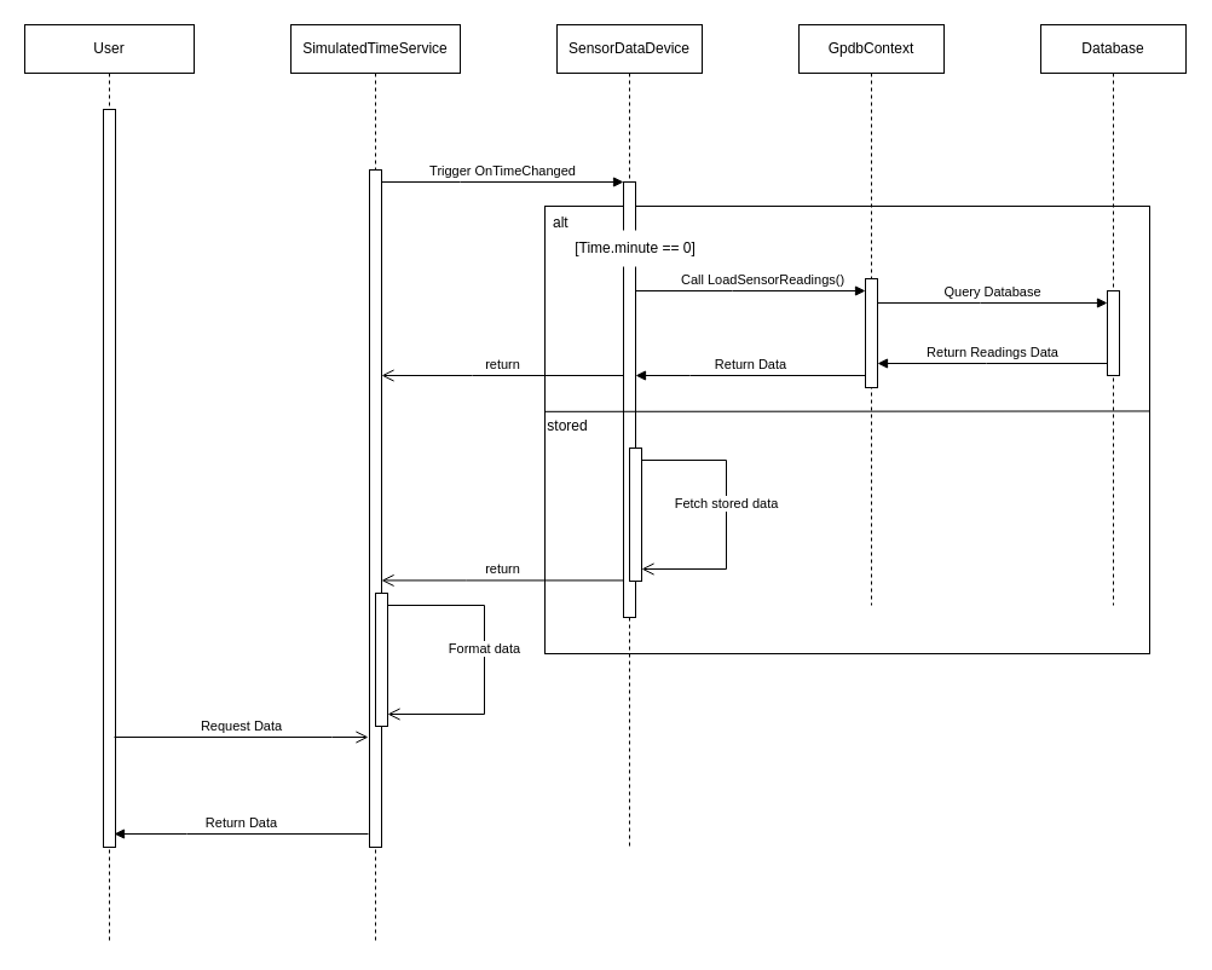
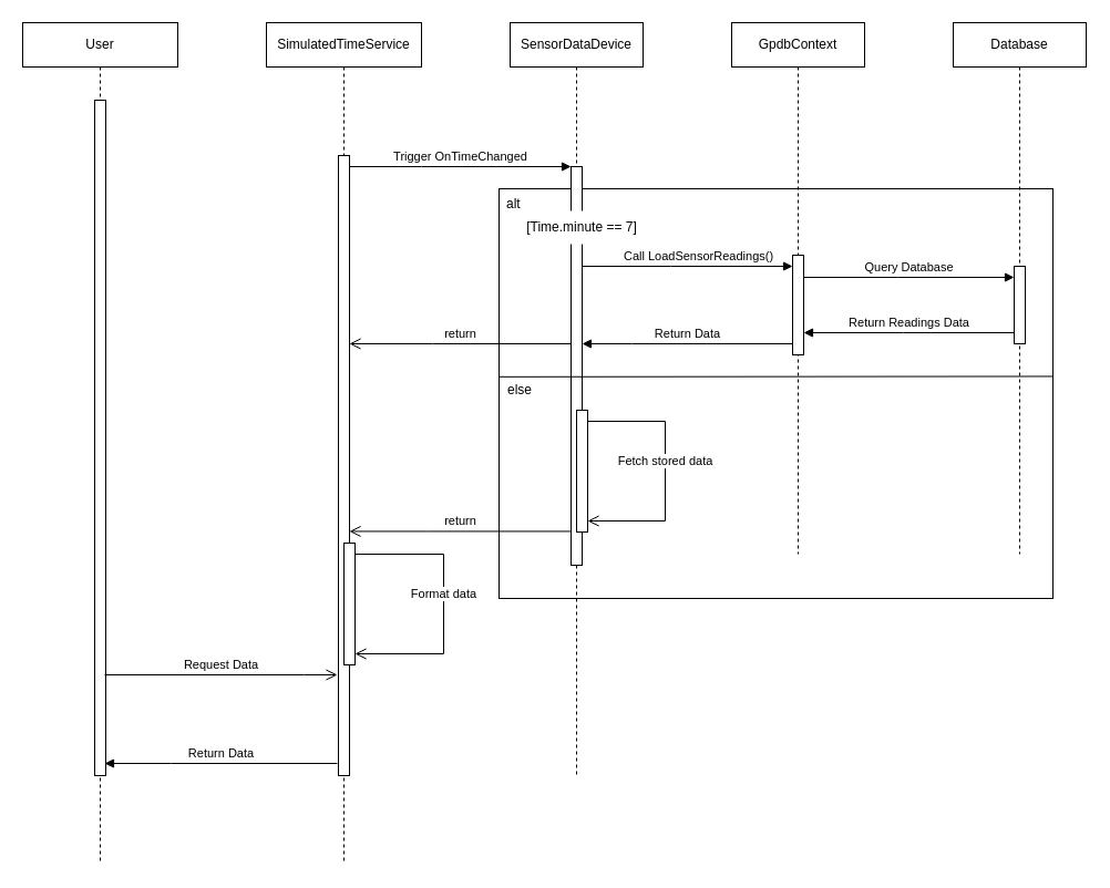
- <mxCell id="21" value="[Time.minute == 0]" style="text;html=1;align=center;verticalAlign=middle;whiteSpace=wrap;rounded=0;glass=0;fillColor=default;shadow=0;" parent="1" vertex="1"><mxGeometry x="470" y="190" width="110" height="30" as="geometry" /></mxCell>
+ <mxCell id="21" value="[Time.minute == 7]" style="text;html=1;align=center;verticalAlign=middle;whiteSpace=wrap;rounded=0;glass=0;fillColor=default;shadow=0;" parent="1" vertex="1"><mxGeometry x="470" y="190" width="110" height="30" as="geometry" /></mxCell>
- <mxCell id="28" value="stored" style="text;html=1;strokeColor=none;fillColor=none;align=center;verticalAlign=middle;whiteSpace=wrap;rounded=0;" vertex="1" parent="1"><mxGeometry x="439" y="337" width="60" height="30" as="geometry" /></mxCell>
+ <mxCell id="28" value="else" style="text;html=1;strokeColor=none;fillColor=none;align=center;verticalAlign=middle;whiteSpace=wrap;rounded=0;" vertex="1" parent="1"><mxGeometry x="439" y="337" width="60" height="30" as="geometry" /></mxCell>
